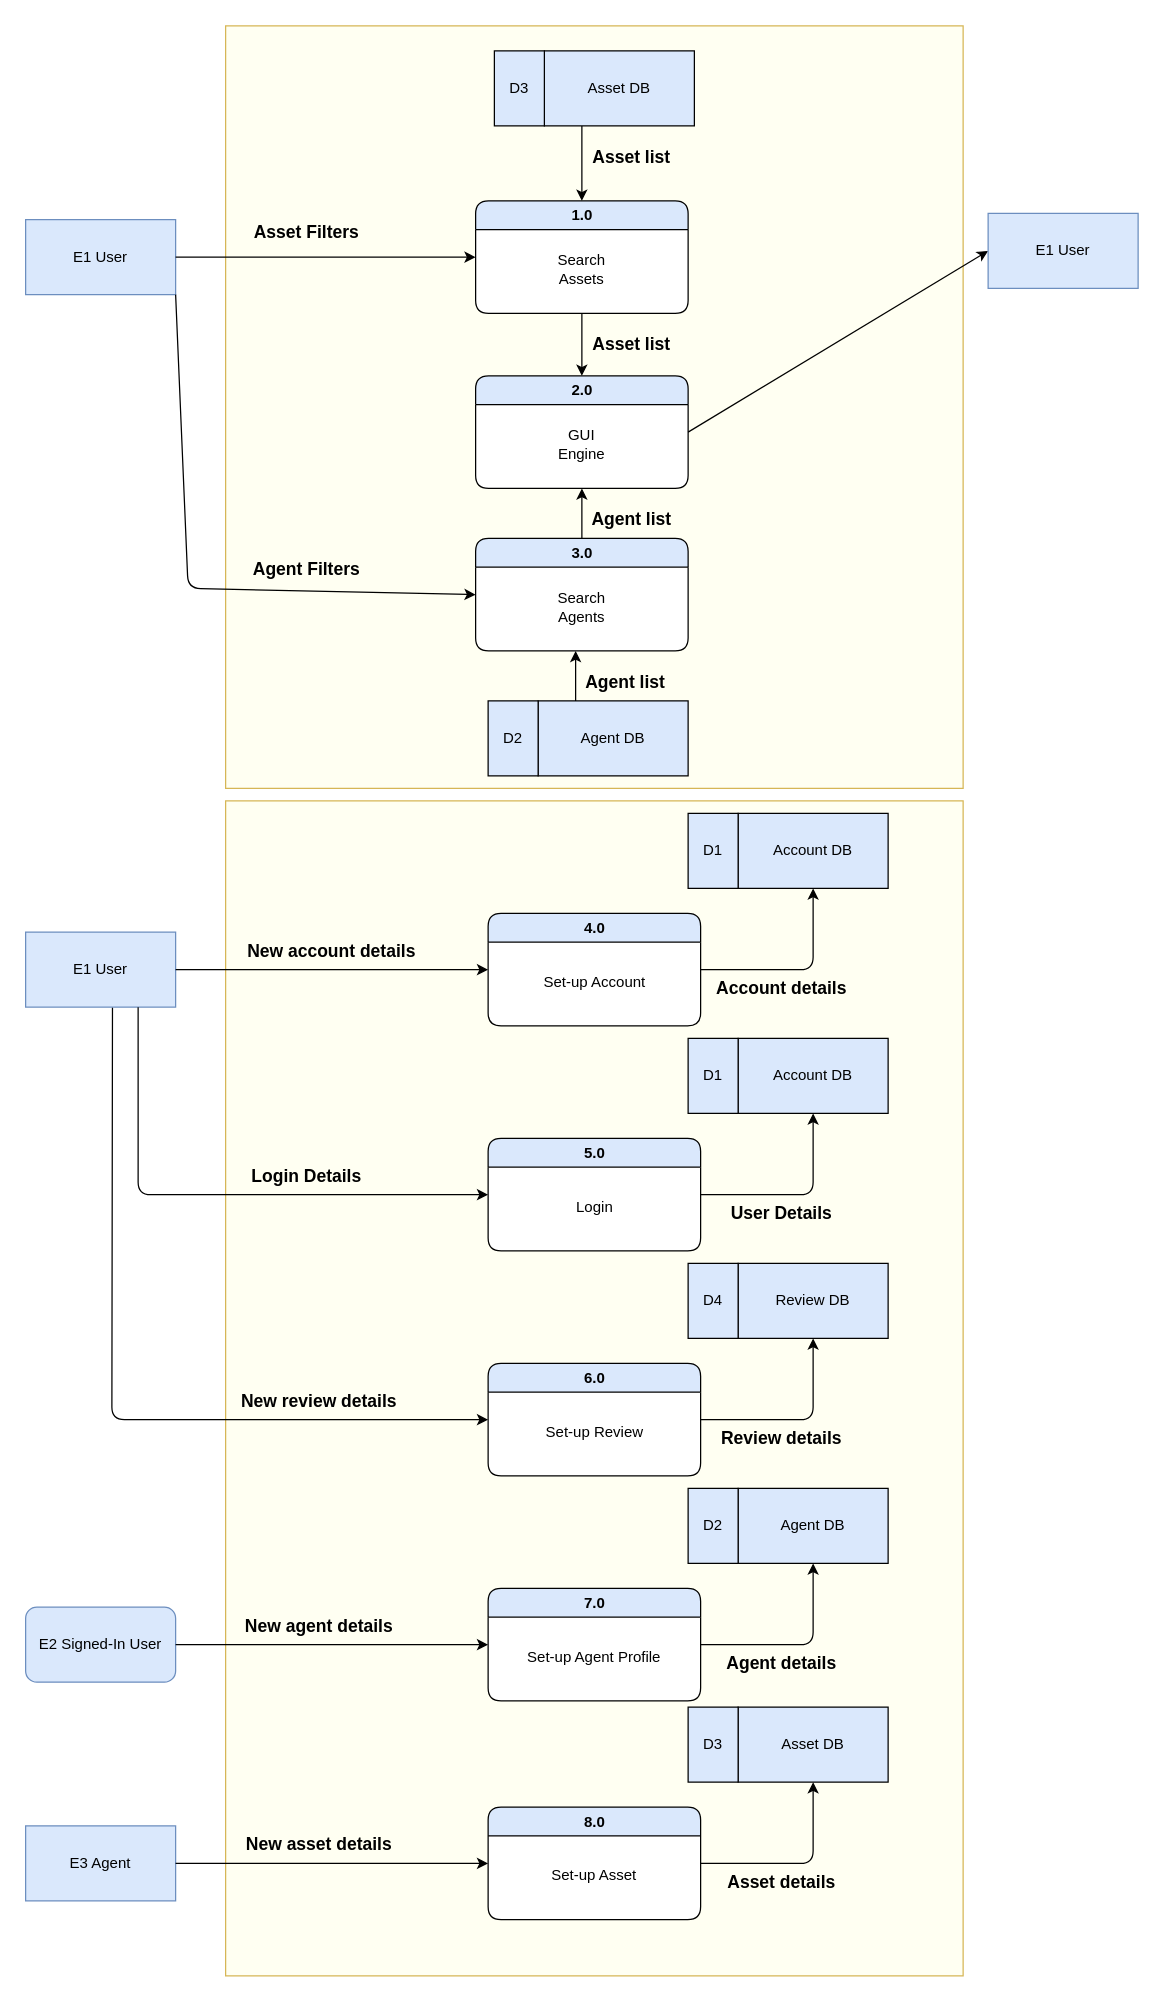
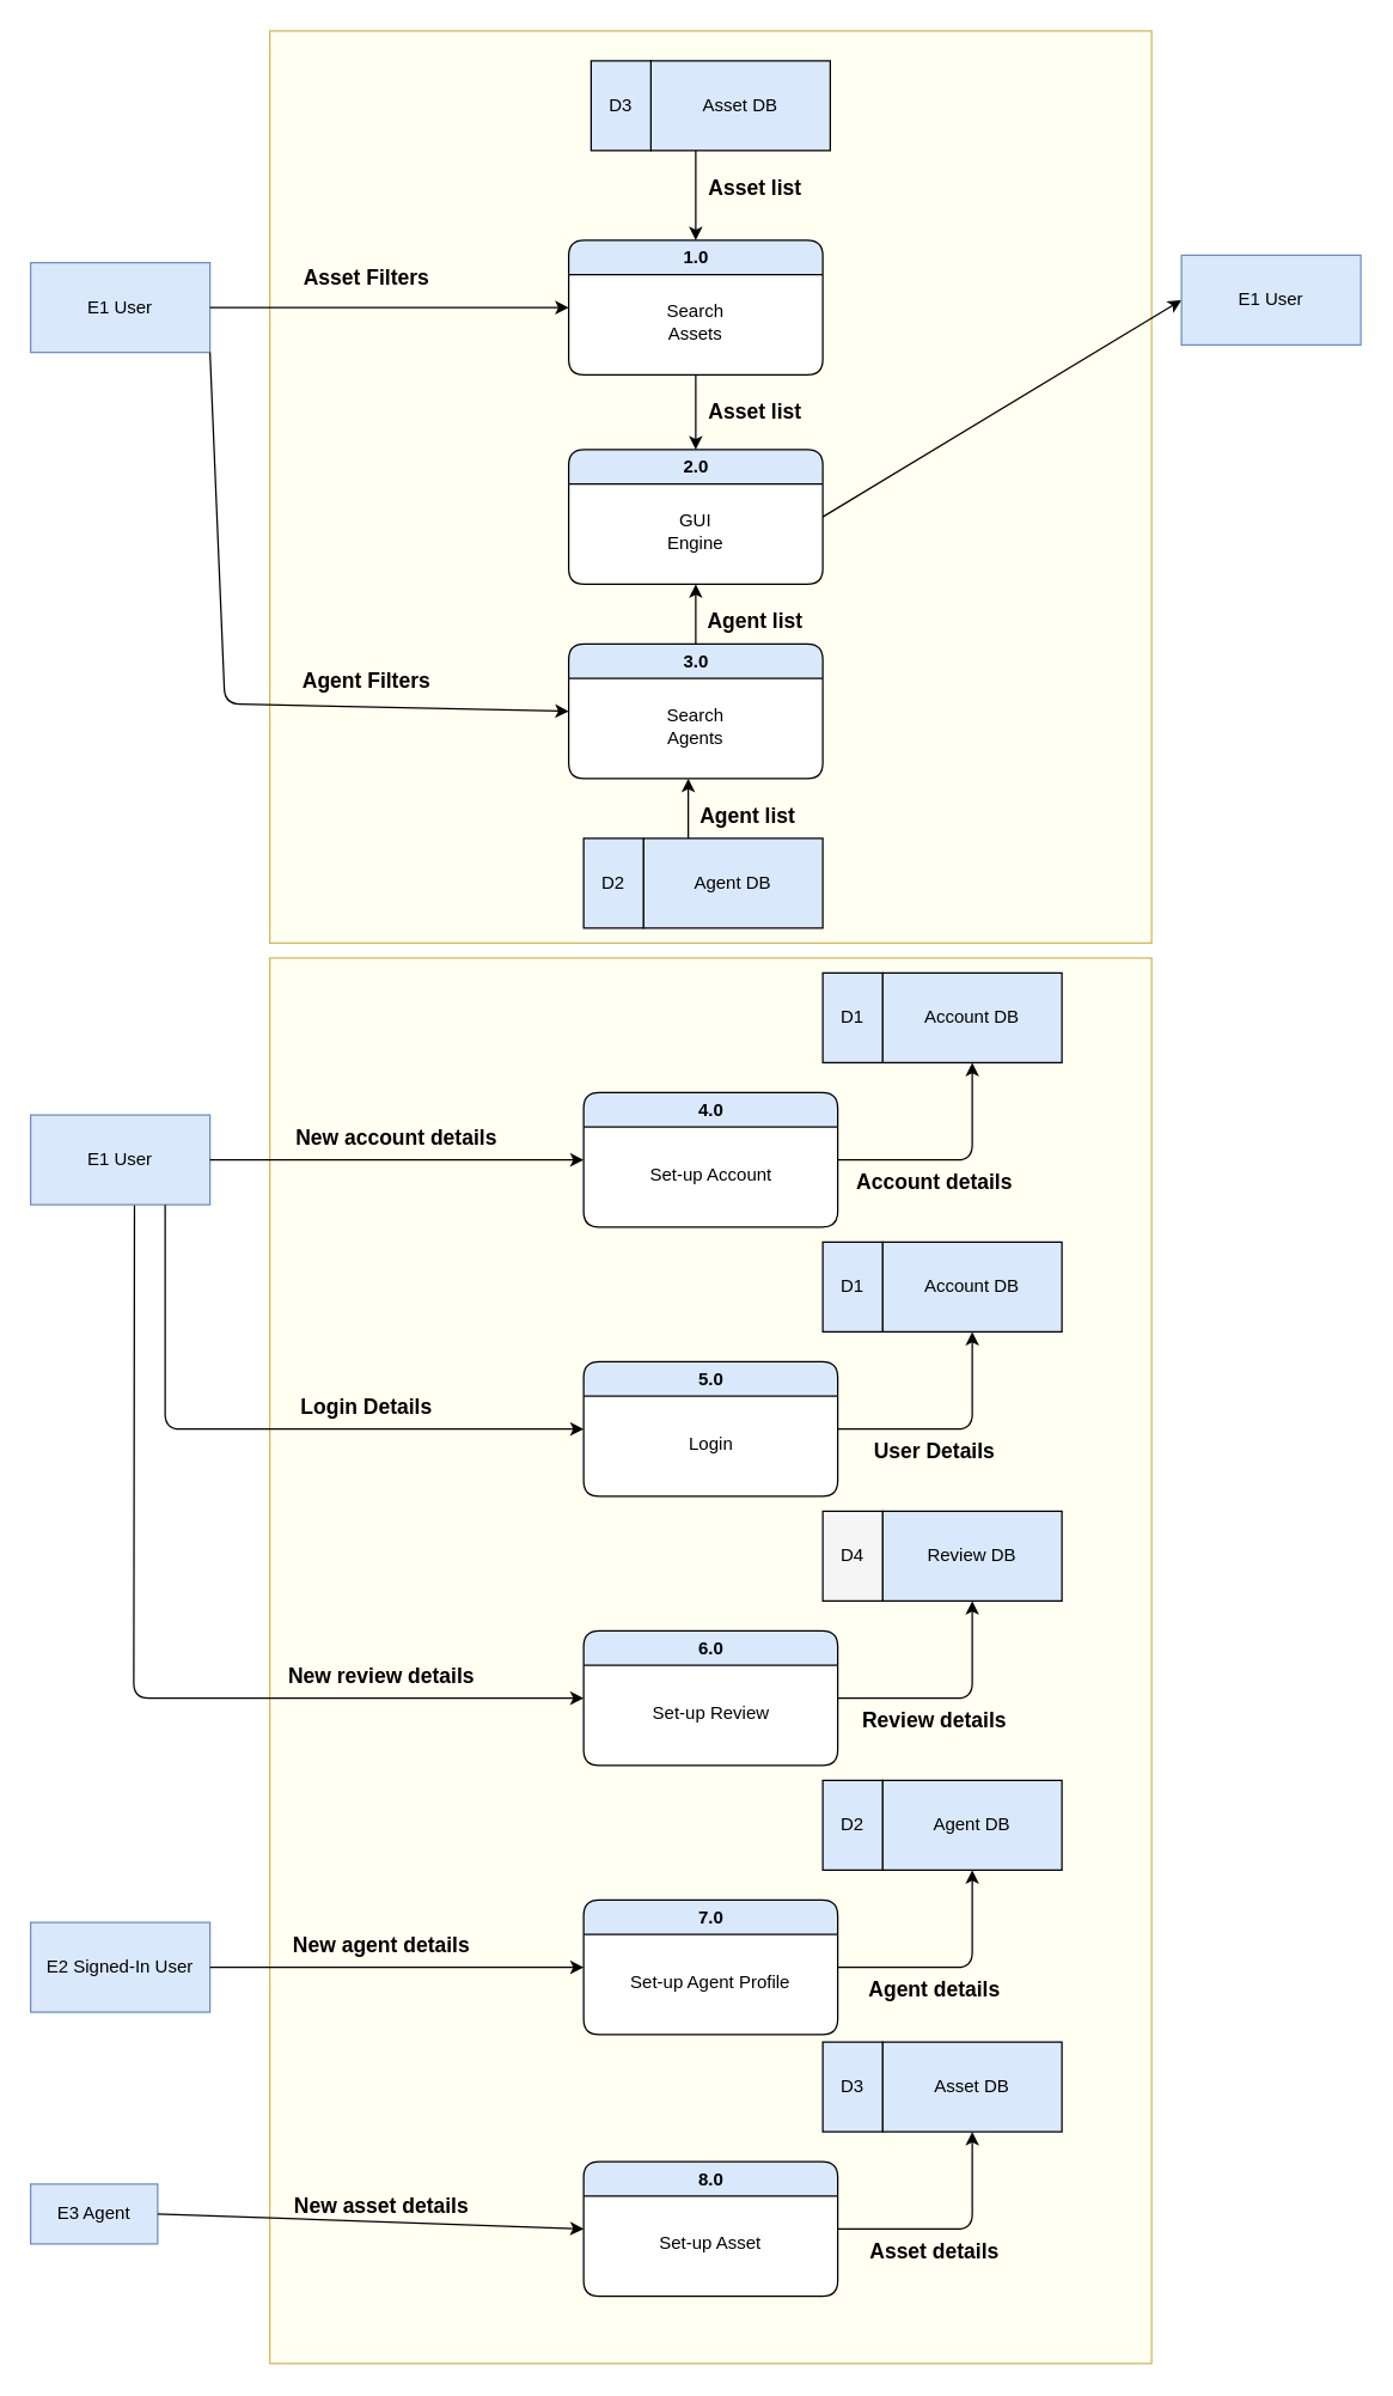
- <mxCell id="68" value="D4" style="rounded=0;whiteSpace=wrap;html=1;strokeColor=#000000;fillColor=#dae8fc;" vertex="1" parent="1"><mxGeometry x="550" y="1010" width="40" height="60" as="geometry" /></mxCell>
+ <mxCell id="68" value="D4" style="rounded=0;whiteSpace=wrap;html=1;strokeColor=#000000;fillColor=#f5f5f5;" vertex="1" parent="1"><mxGeometry x="550" y="1010" width="40" height="60" as="geometry" /></mxCell>
- <mxCell id="8" value="E2 Signed-In User" style="whiteSpace=wrap;html=1;fillColor=#dae8fc;strokeColor=#6c8ebf;rounded=1;" vertex="1" parent="1"><mxGeometry x="20" y="1285" width="120" height="60" as="geometry" /></mxCell>
+ <mxCell id="8" value="E2 Signed-In User" style="rounded=0;whiteSpace=wrap;html=1;fillColor=#dae8fc;strokeColor=#6c8ebf;" vertex="1" parent="1"><mxGeometry x="20" y="1285" width="120" height="60" as="geometry" /></mxCell>
- <mxCell id="9" value="E3 Agent" style="rounded=0;whiteSpace=wrap;html=1;fillColor=#dae8fc;strokeColor=#6c8ebf;" vertex="1" parent="1"><mxGeometry x="20" y="1460" width="120" height="60" as="geometry" /></mxCell>
+ <mxCell id="9" value="E3 Agent" style="rounded=0;whiteSpace=wrap;html=1;fillColor=#dae8fc;strokeColor=#6c8ebf;" vertex="1" parent="1"><mxGeometry x="20" y="1460" width="85" height="40" as="geometry" /></mxCell>
